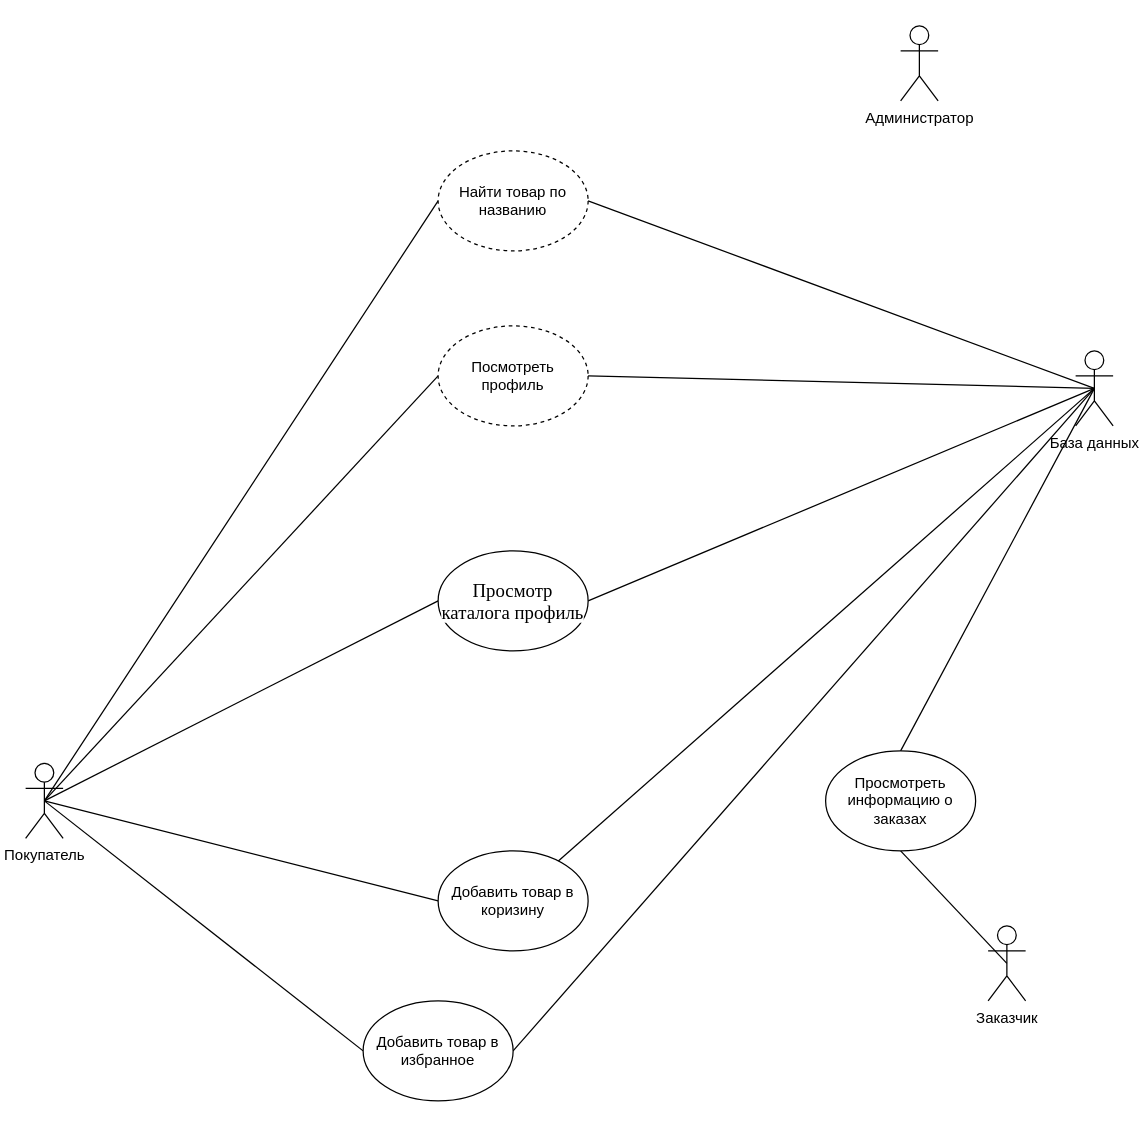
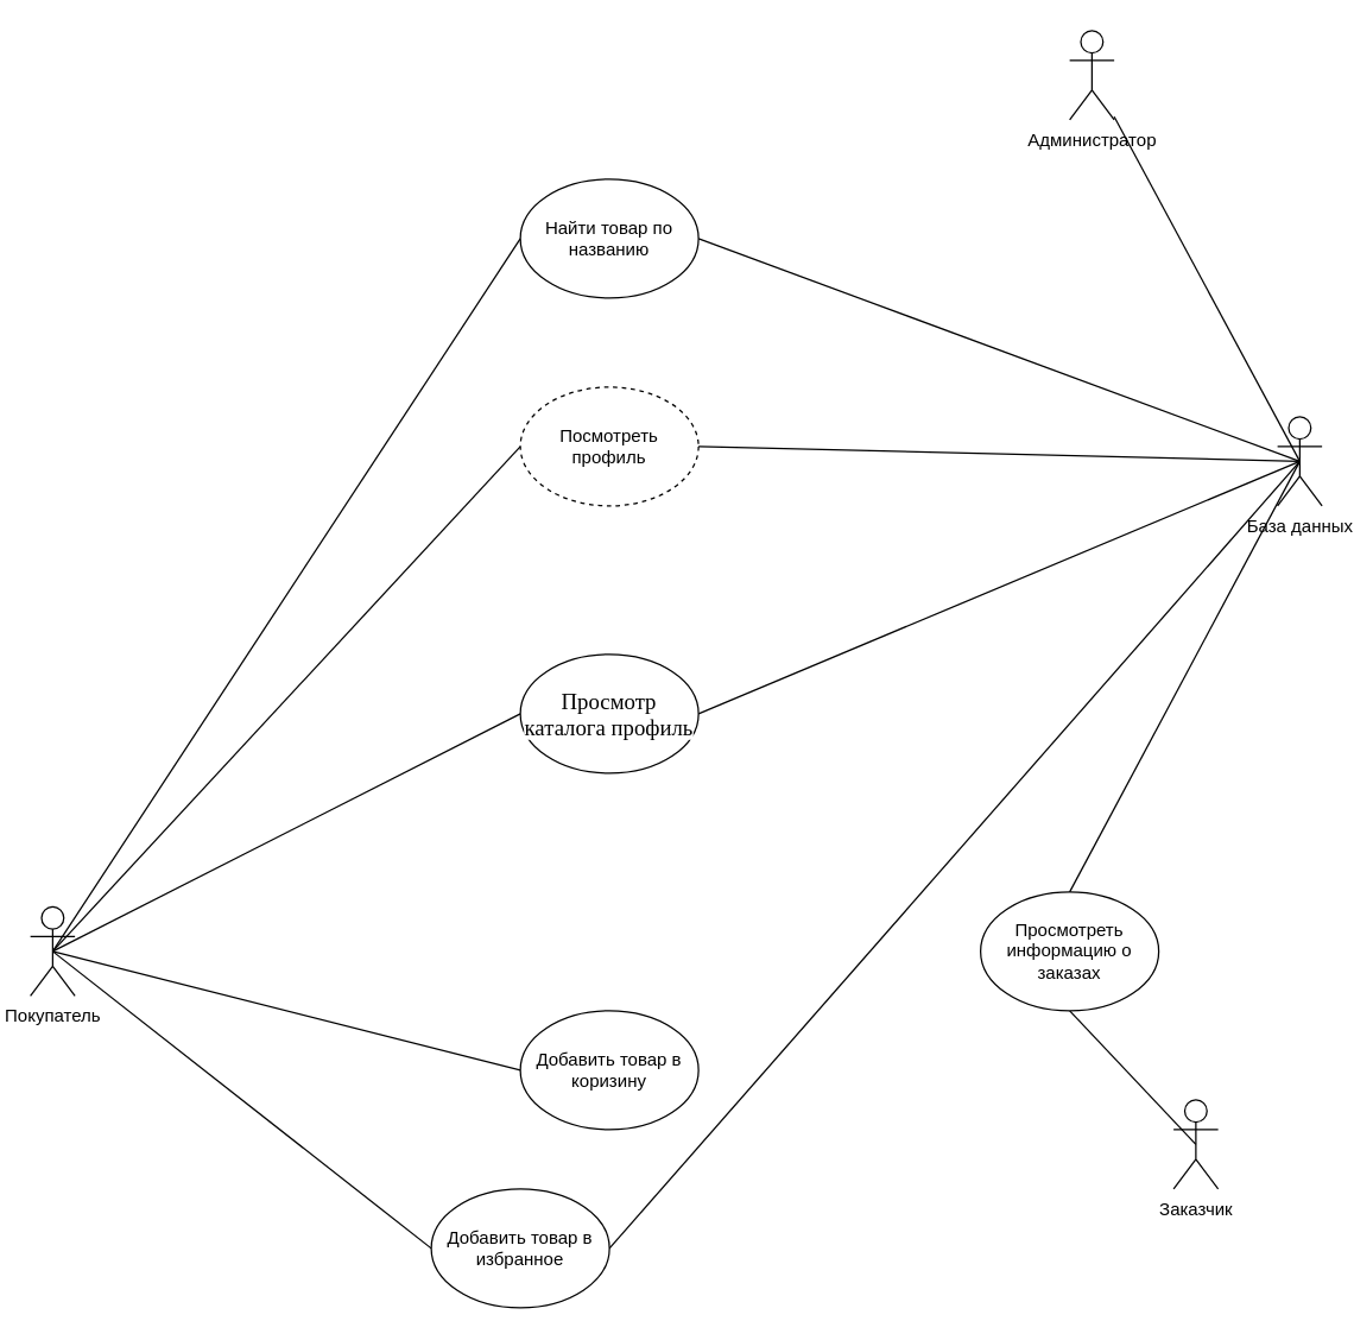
- <mxCell id="17" value="Найти товар по названию" style="ellipse;whiteSpace=wrap;html=1;dashed=1;" vertex="1" parent="1"><mxGeometry x="350" y="120" width="120" height="80" as="geometry" /></mxCell>
+ <mxCell id="17" value="Найти товар по названию" style="ellipse;whiteSpace=wrap;html=1;" vertex="1" parent="1"><mxGeometry x="350" y="120" width="120" height="80" as="geometry" /></mxCell>
- <mxCell id="11" style="edgeStyle=none;rounded=0;orthogonalLoop=1;jettySize=auto;html=1;exitX=0.5;exitY=0.5;exitDx=0;exitDy=0;exitPerimeter=0;endArrow=none;endFill=0;" edge="1" parent="1" source="13" target="20"><mxGeometry relative="1" as="geometry" /></mxCell>
+ <mxCell id="11" style="edgeStyle=none;rounded=0;orthogonalLoop=1;jettySize=auto;html=1;exitX=0.5;exitY=0.5;exitDx=0;exitDy=0;exitPerimeter=0;endArrow=none;endFill=0;" edge="1" parent="1" source="13" target="14"><mxGeometry relative="1" as="geometry" /></mxCell>
